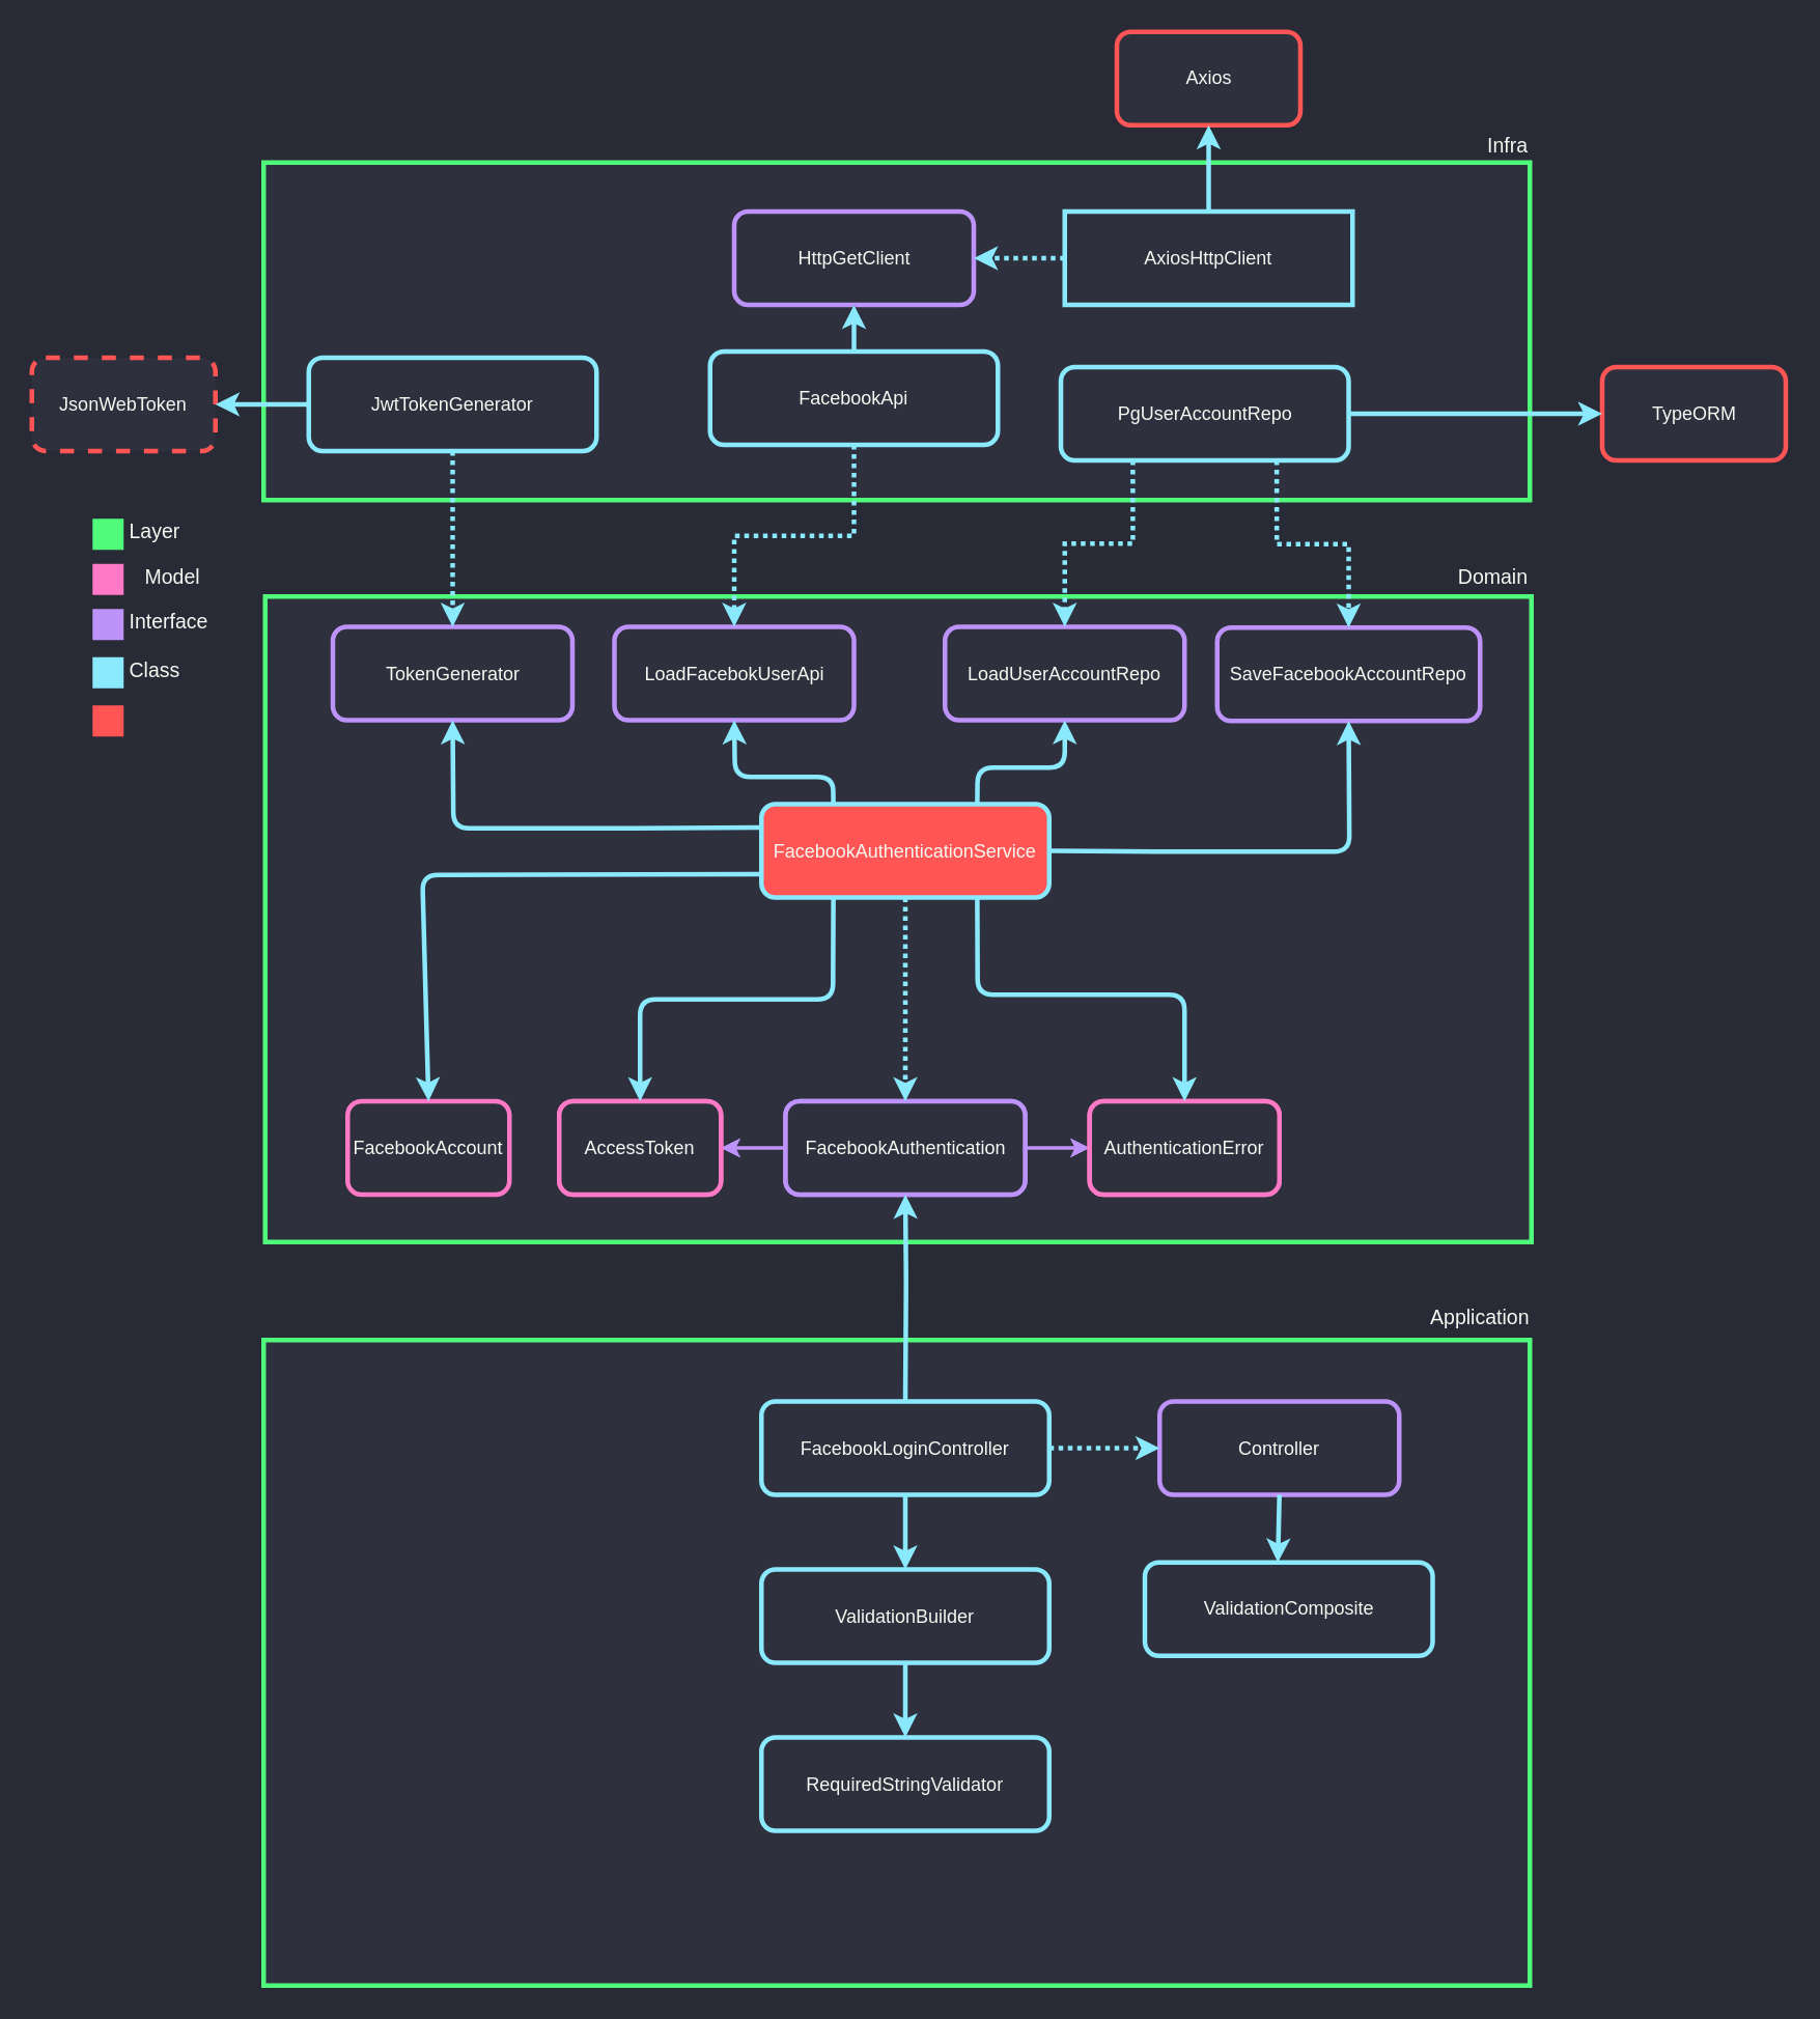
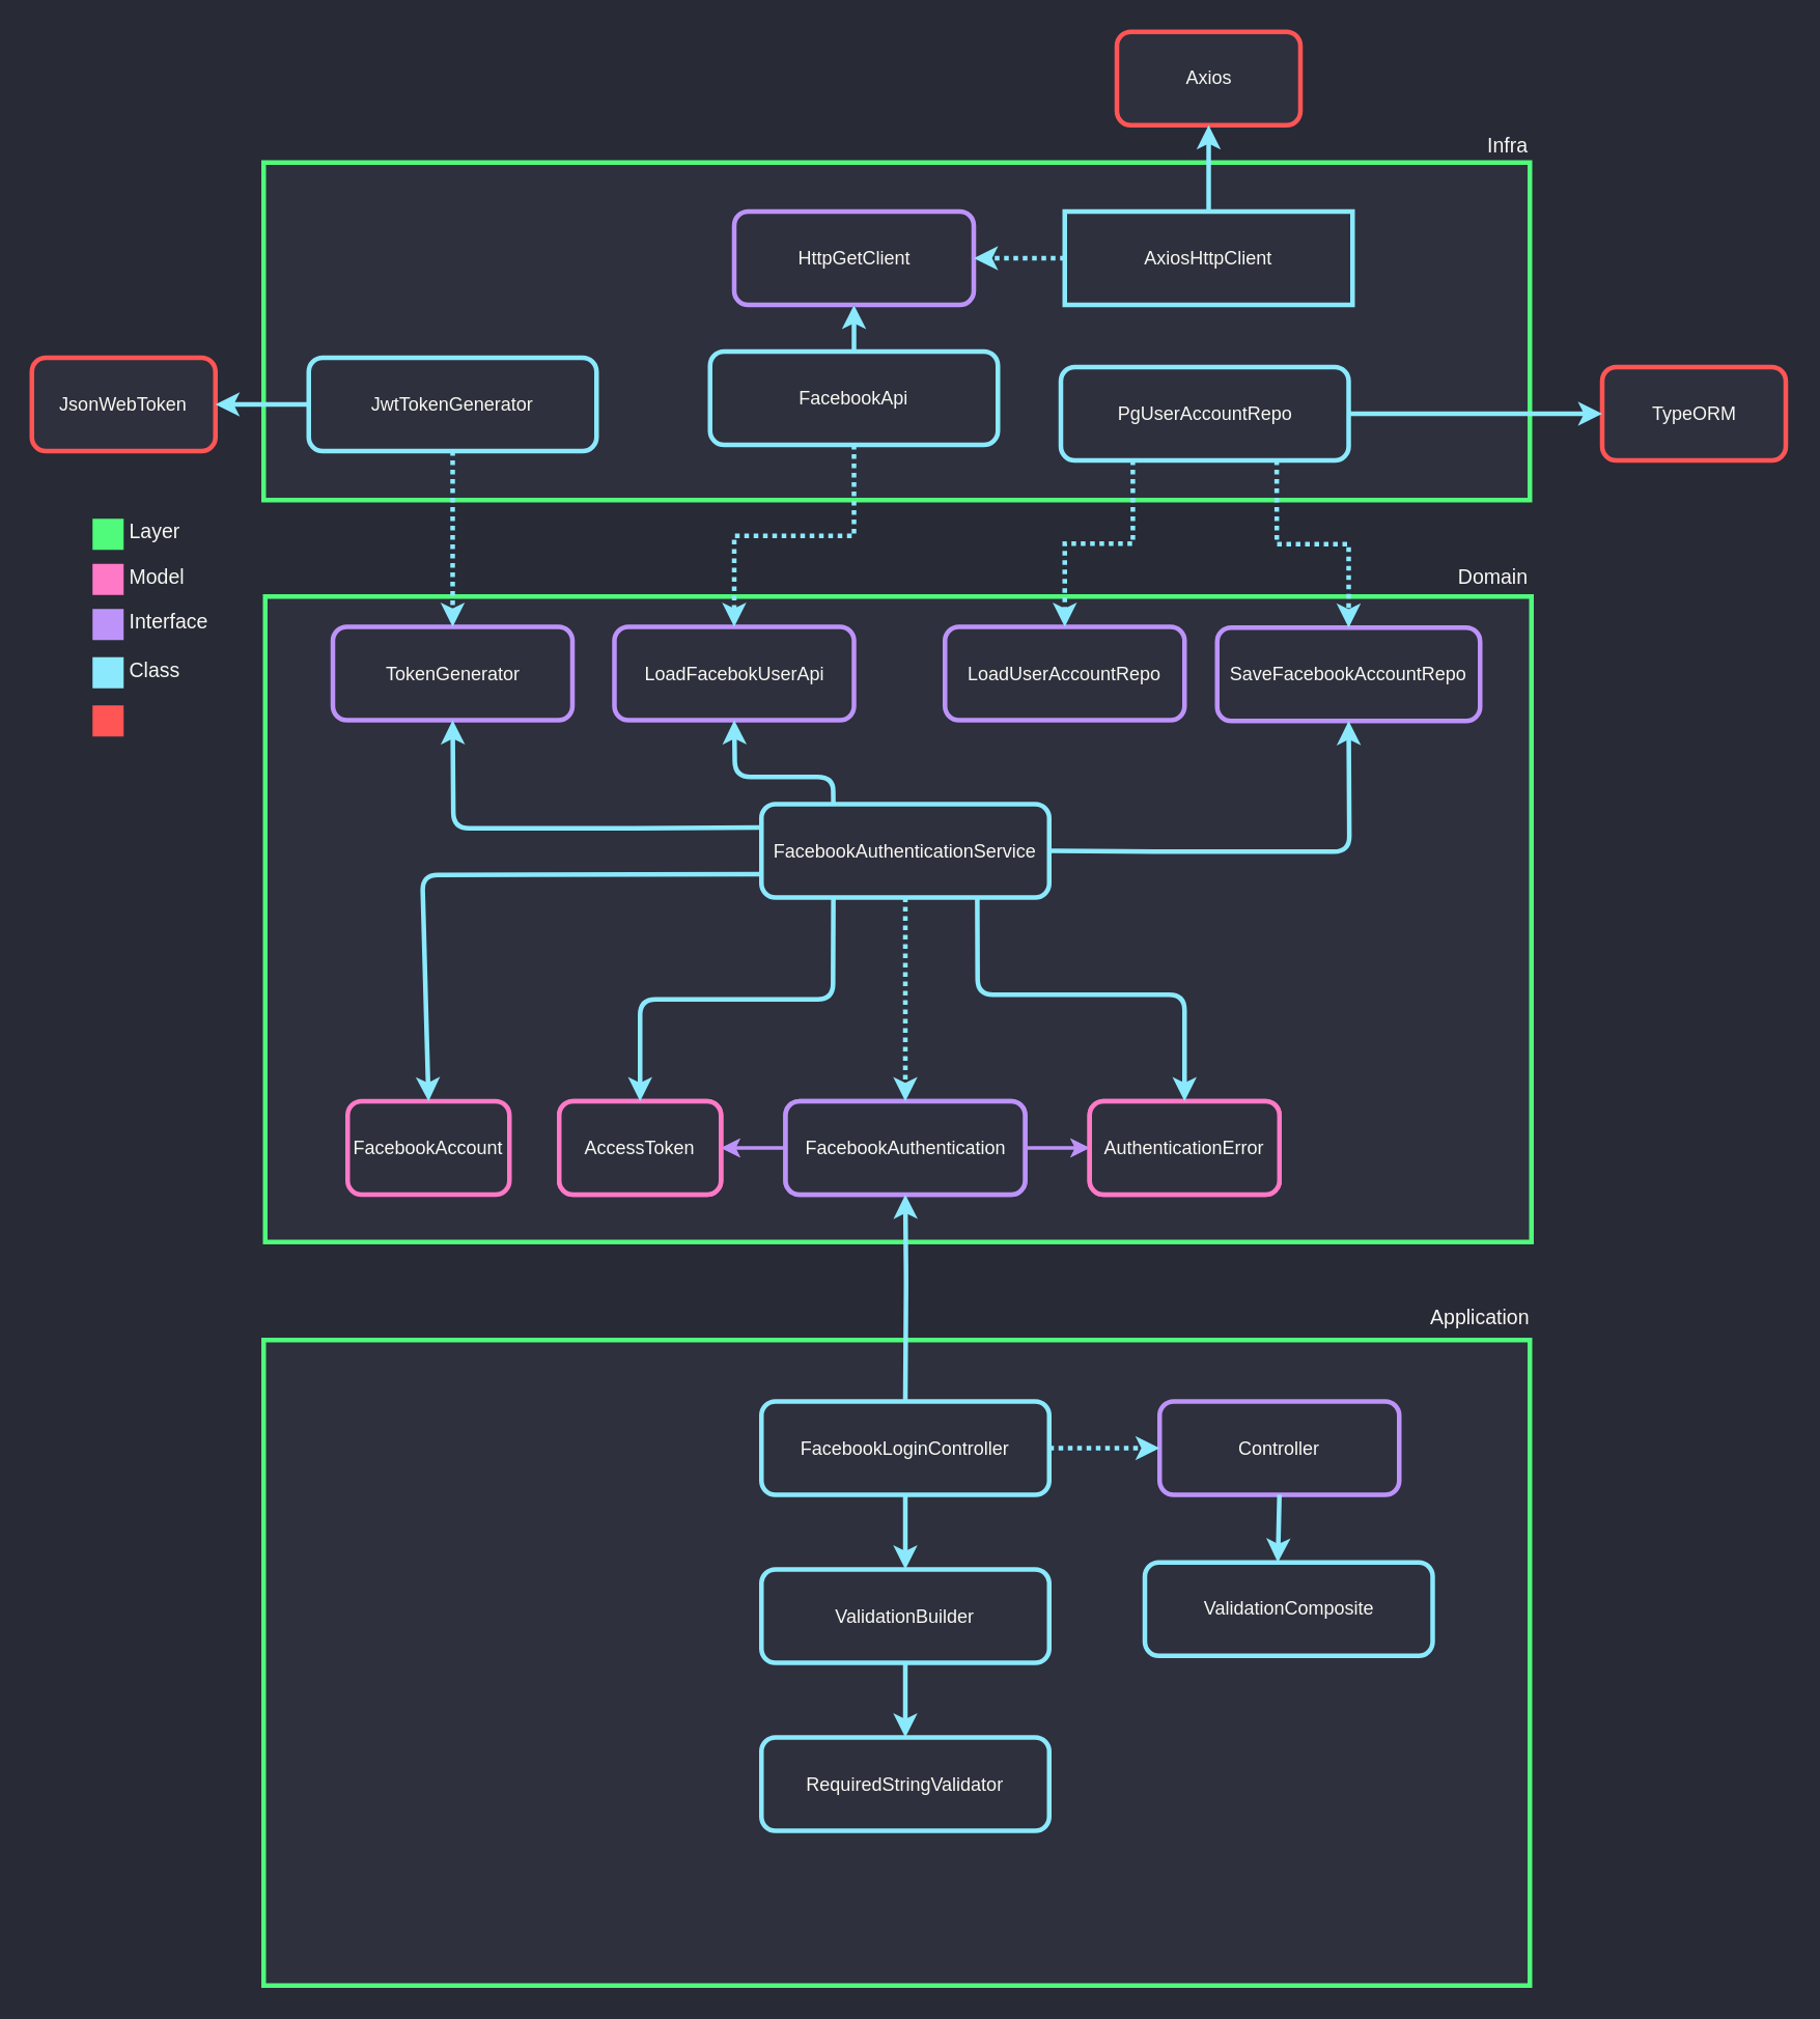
- <mxCell id="50" value="JsonWebToken" style="rounded=1;whiteSpace=wrap;html=1;strokeColor=#FF5555;fillColor=#2E303D;strokeWidth=3;fontColor=#F8F8F2;dashed=1;" parent="1" vertex="1"><mxGeometry x="20" y="229.5" width="118" height="60" as="geometry" /></mxCell>
+ <mxCell id="50" value="JsonWebToken" style="rounded=1;whiteSpace=wrap;html=1;strokeColor=#FF5555;fillColor=#2E303D;strokeWidth=3;fontColor=#F8F8F2;" parent="1" vertex="1"><mxGeometry x="20" y="229.5" width="118" height="60" as="geometry" /></mxCell>
- <mxCell id="9" value="Model" style="text;html=1;resizable=0;points=[];autosize=1;align=left;verticalAlign=middle;spacingTop=-4;fontSize=13;fontColor=#F8F8F2;" parent="1" vertex="1"><mxGeometry x="91" y="364" width="45" height="16" as="geometry" /></mxCell>
+ <mxCell id="9" value="Model" style="text;html=1;resizable=0;points=[];autosize=1;align=left;verticalAlign=middle;spacingTop=-4;fontSize=13;fontColor=#F8F8F2;" parent="1" vertex="1"><mxGeometry x="81" y="364" width="45" height="16" as="geometry" /></mxCell>
- <mxCell id="35" value="" style="endArrow=classic;html=1;strokeColor=#8BE9FD;strokeWidth=3;exitX=0.75;exitY=0;exitDx=0;exitDy=0;entryX=0.5;entryY=1;entryDx=0;entryDy=0;" parent="1" source="25" target="28" edge="1"><mxGeometry width="50" height="50" relative="1" as="geometry"><mxPoint x="803.25" y="543.5" as="sourcePoint" /><mxPoint x="739.5" y="489.5" as="targetPoint" /><Array as="points"><mxPoint x="628" y="493" /><mxPoint x="684" y="493" /></Array></mxGeometry></mxCell>
- <mxCell id="25" value="FacebookAuthenticationService" style="rounded=1;whiteSpace=wrap;html=1;strokeColor=#8BE9FD;fillColor=#ff5555;strokeWidth=3;fontColor=#F8F8F2;" parent="1" vertex="1"><mxGeometry x="489" y="516.5" width="185" height="60" as="geometry" /></mxCell>
+ <mxCell id="25" value="FacebookAuthenticationService" style="rounded=1;whiteSpace=wrap;html=1;strokeColor=#8BE9FD;fillColor=#2E303D;strokeWidth=3;fontColor=#F8F8F2;" parent="1" vertex="1"><mxGeometry x="489" y="516.5" width="185" height="60" as="geometry" /></mxCell>
